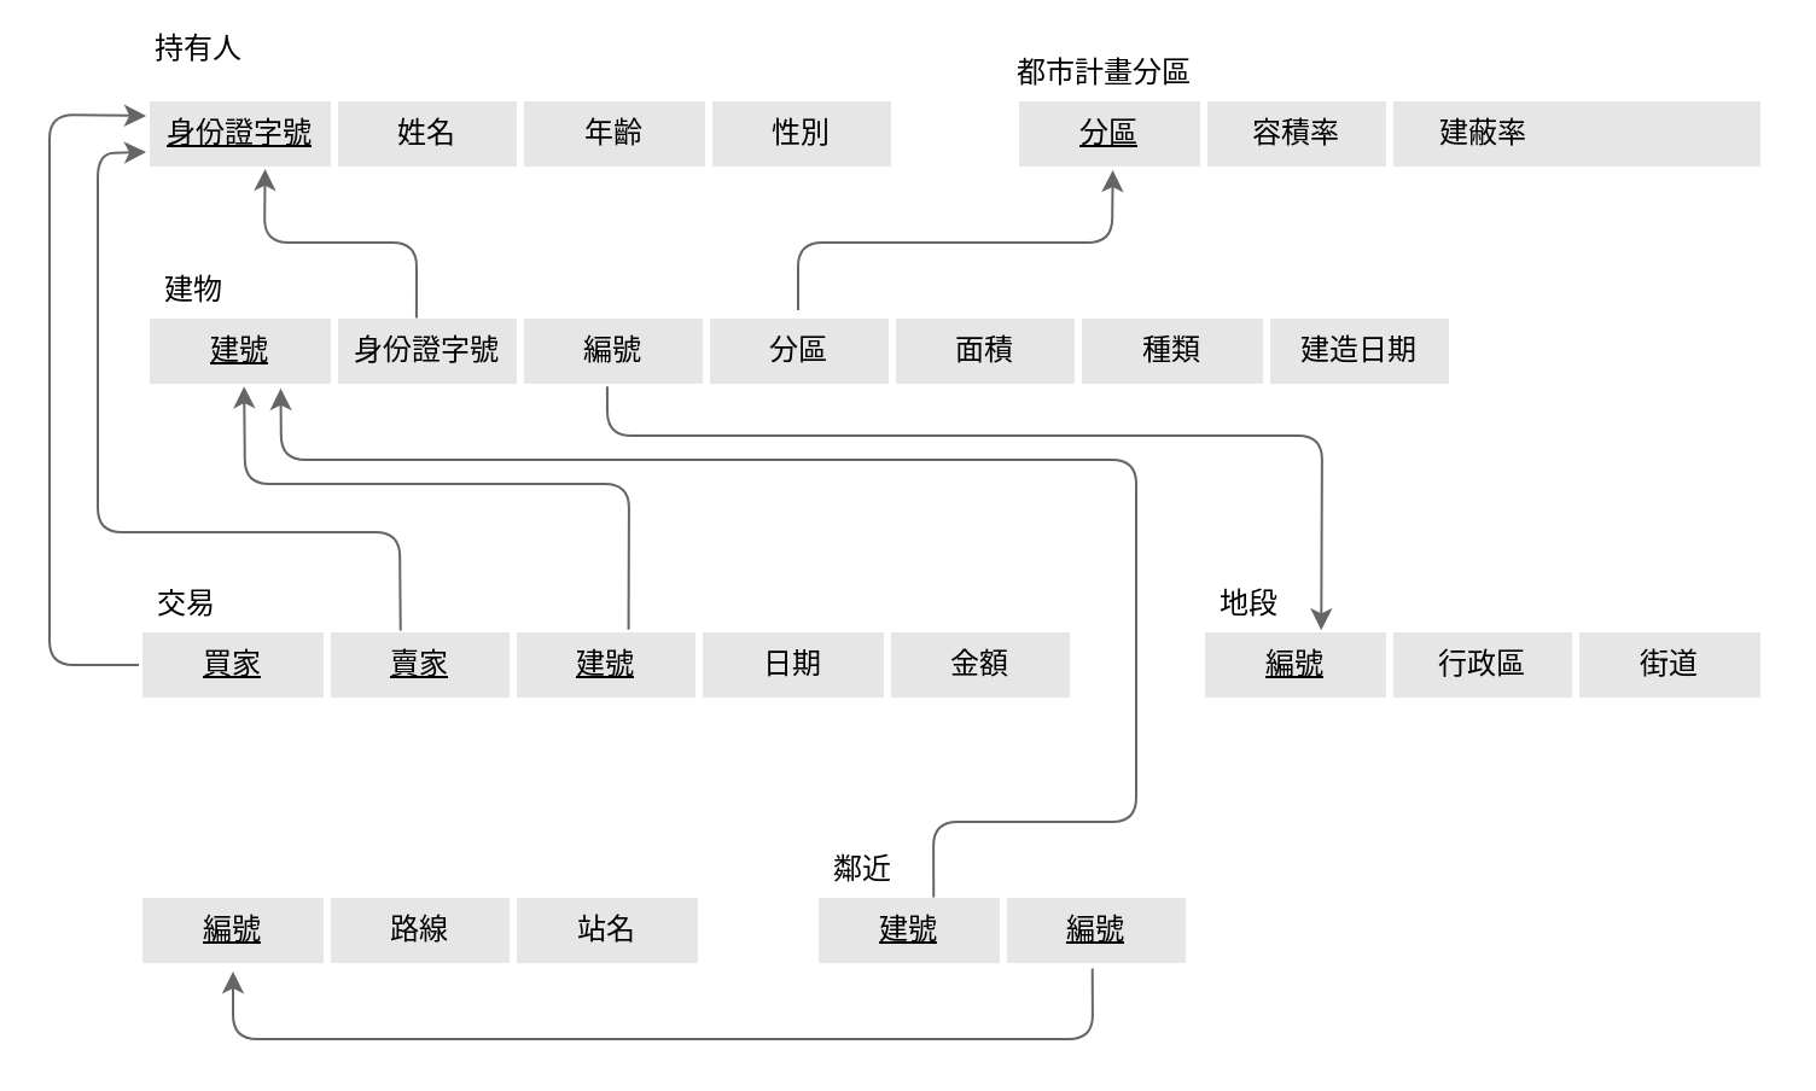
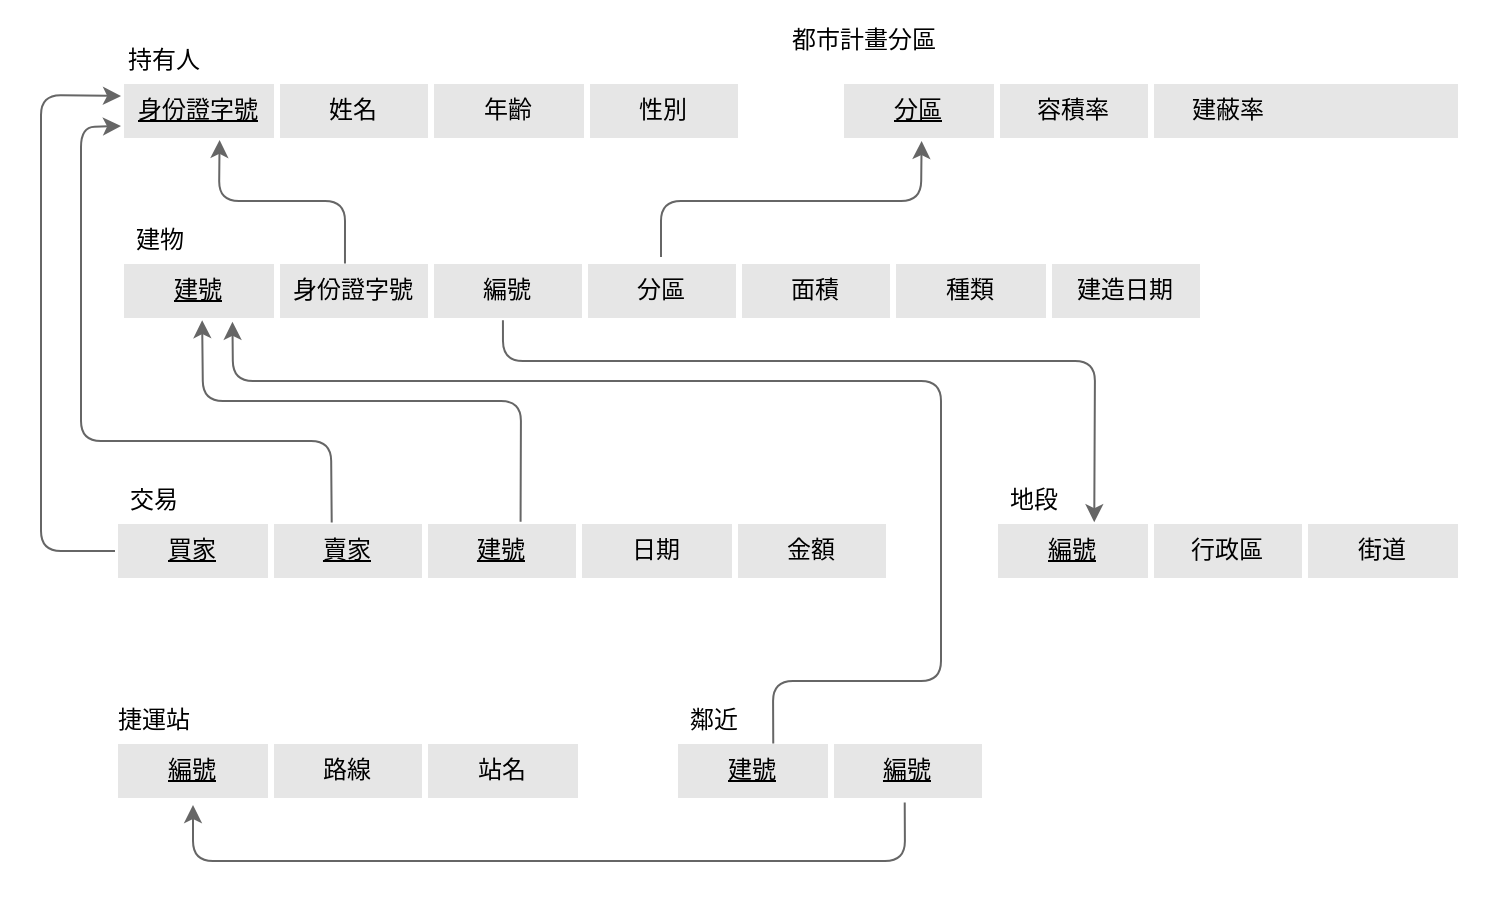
- <mxCell id="8" value="持有人" style="text;html=1;strokeColor=none;fillColor=none;align=center;verticalAlign=middle;whiteSpace=wrap;rounded=0;" parent="1" vertex="1"><mxGeometry x="62" y="10" width="40" height="20" as="geometry" /></mxCell>
+ <mxCell id="8" value="持有人" style="text;html=1;strokeColor=none;fillColor=none;align=center;verticalAlign=middle;whiteSpace=wrap;rounded=0;" parent="1" vertex="1"><mxGeometry x="62" y="20" width="40" height="20" as="geometry" /></mxCell>
- <mxCell id="36" value="都市計畫分區" style="text;html=1;strokeColor=none;fillColor=none;align=center;verticalAlign=middle;whiteSpace=wrap;rounded=0;" parent="1" vertex="1"><mxGeometry x="420" y="20" width="74" height="20" as="geometry" /></mxCell>
+ <mxCell id="36" value="都市計畫分區" style="text;html=1;strokeColor=none;fillColor=none;align=center;verticalAlign=middle;whiteSpace=wrap;rounded=0;" parent="1" vertex="1"><mxGeometry x="395" y="10" width="74" height="20" as="geometry" /></mxCell>
+ <mxCell id="30" value="捷運站" style="text;html=1;strokeColor=none;fillColor=none;align=center;verticalAlign=middle;whiteSpace=wrap;rounded=0;" parent="1" vertex="1"><mxGeometry x="57" y="350" width="40" height="20" as="geometry" /></mxCell>
